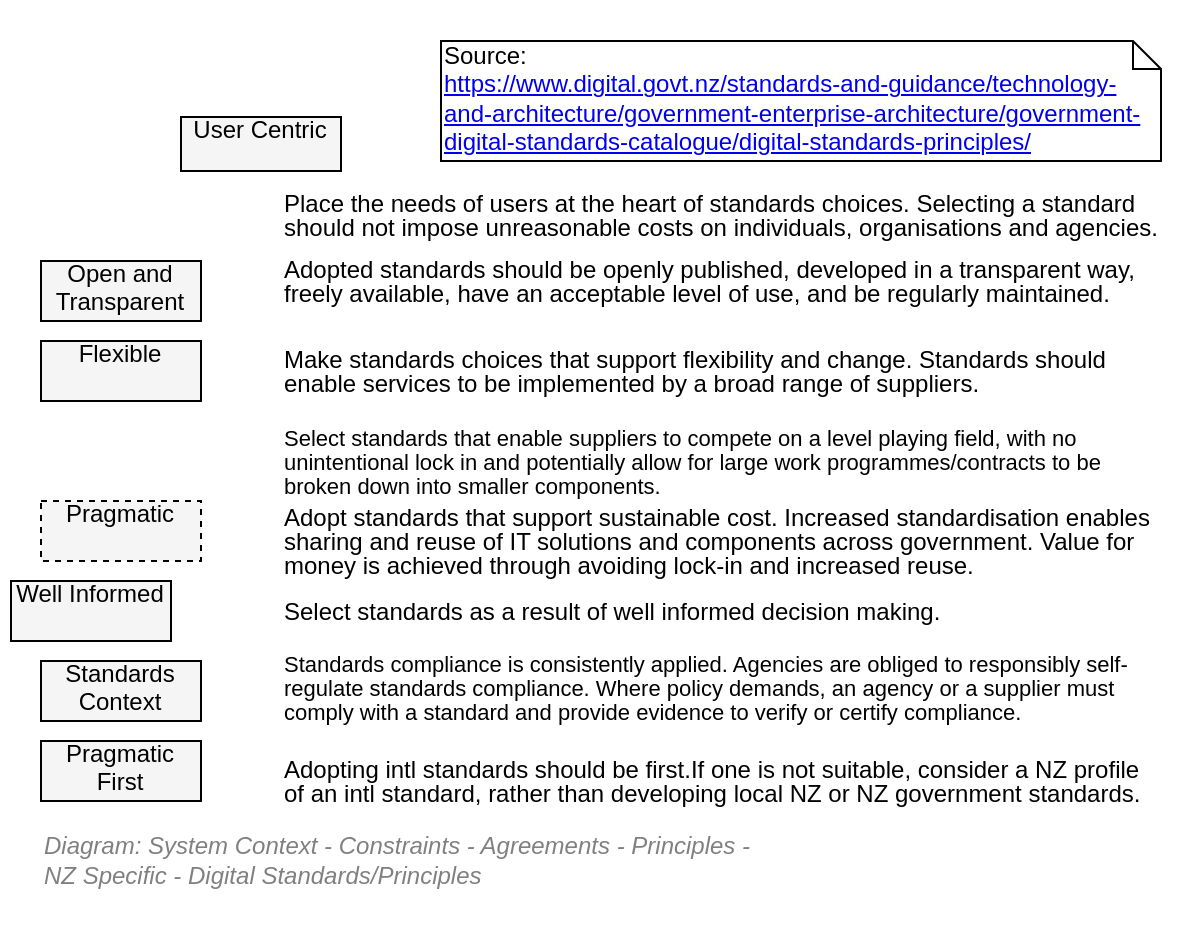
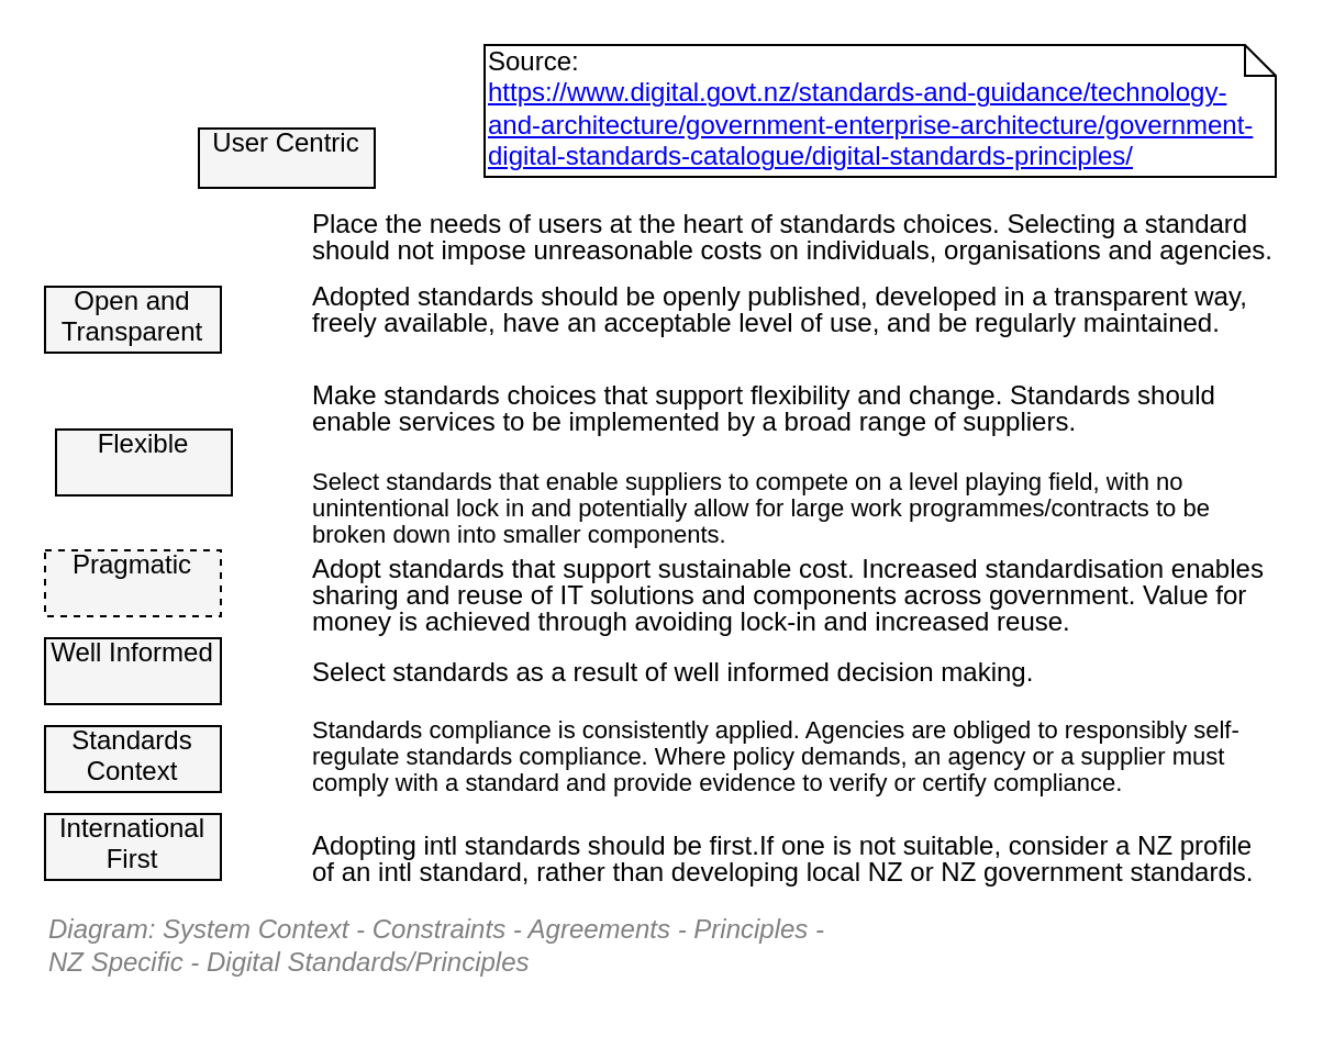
- <mxCell id="2" value="Flexible" style="rounded=0;whiteSpace=wrap;html=1;shadow=0;glass=0;comic=0;fontSize=12;align=center;recursiveResize=0;container=1;collapsible=0;overflow=fill;fillColor=#f5f5f5;strokeColor=#000000;fontColor=#000000;" vertex="1" parent="1"><mxGeometry x="20" y="170" width="80" height="30" as="geometry" /></mxCell>
+ <mxCell id="2" value="Flexible" style="rounded=0;whiteSpace=wrap;html=1;shadow=0;glass=0;comic=0;fontSize=12;align=center;recursiveResize=0;container=1;collapsible=0;overflow=fill;fillColor=#f5f5f5;strokeColor=#000000;fontColor=#000000;" vertex="1" parent="1"><mxGeometry x="25" y="195" width="80" height="30" as="geometry" /></mxCell>
- <mxCell id="6" value="Well Informed" style="rounded=0;whiteSpace=wrap;html=1;shadow=0;glass=0;comic=0;fontSize=12;align=center;recursiveResize=0;container=1;collapsible=0;overflow=fill;fillColor=#f5f5f5;strokeColor=#000000;fontColor=#000000;" vertex="1" parent="1"><mxGeometry x="5" y="290" width="80" height="30" as="geometry" /></mxCell>
+ <mxCell id="6" value="Well Informed" style="rounded=0;whiteSpace=wrap;html=1;shadow=0;glass=0;comic=0;fontSize=12;align=center;recursiveResize=0;container=1;collapsible=0;overflow=fill;fillColor=#f5f5f5;strokeColor=#000000;fontColor=#000000;" vertex="1" parent="1"><mxGeometry x="20" y="290" width="80" height="30" as="geometry" /></mxCell>
- <mxCell id="8" value="Pragmatic First" style="rounded=0;whiteSpace=wrap;html=1;shadow=0;glass=0;comic=0;fontSize=12;align=center;recursiveResize=0;container=1;collapsible=0;overflow=fill;fillColor=#f5f5f5;strokeColor=#000000;fontColor=#000000;" vertex="1" parent="1"><mxGeometry x="20" y="370" width="80" height="30" as="geometry" /></mxCell>
+ <mxCell id="8" value="International First" style="rounded=0;whiteSpace=wrap;html=1;shadow=0;glass=0;comic=0;fontSize=12;align=center;recursiveResize=0;container=1;collapsible=0;overflow=fill;fillColor=#f5f5f5;strokeColor=#000000;fontColor=#000000;" vertex="1" parent="1"><mxGeometry x="20" y="370" width="80" height="30" as="geometry" /></mxCell>
